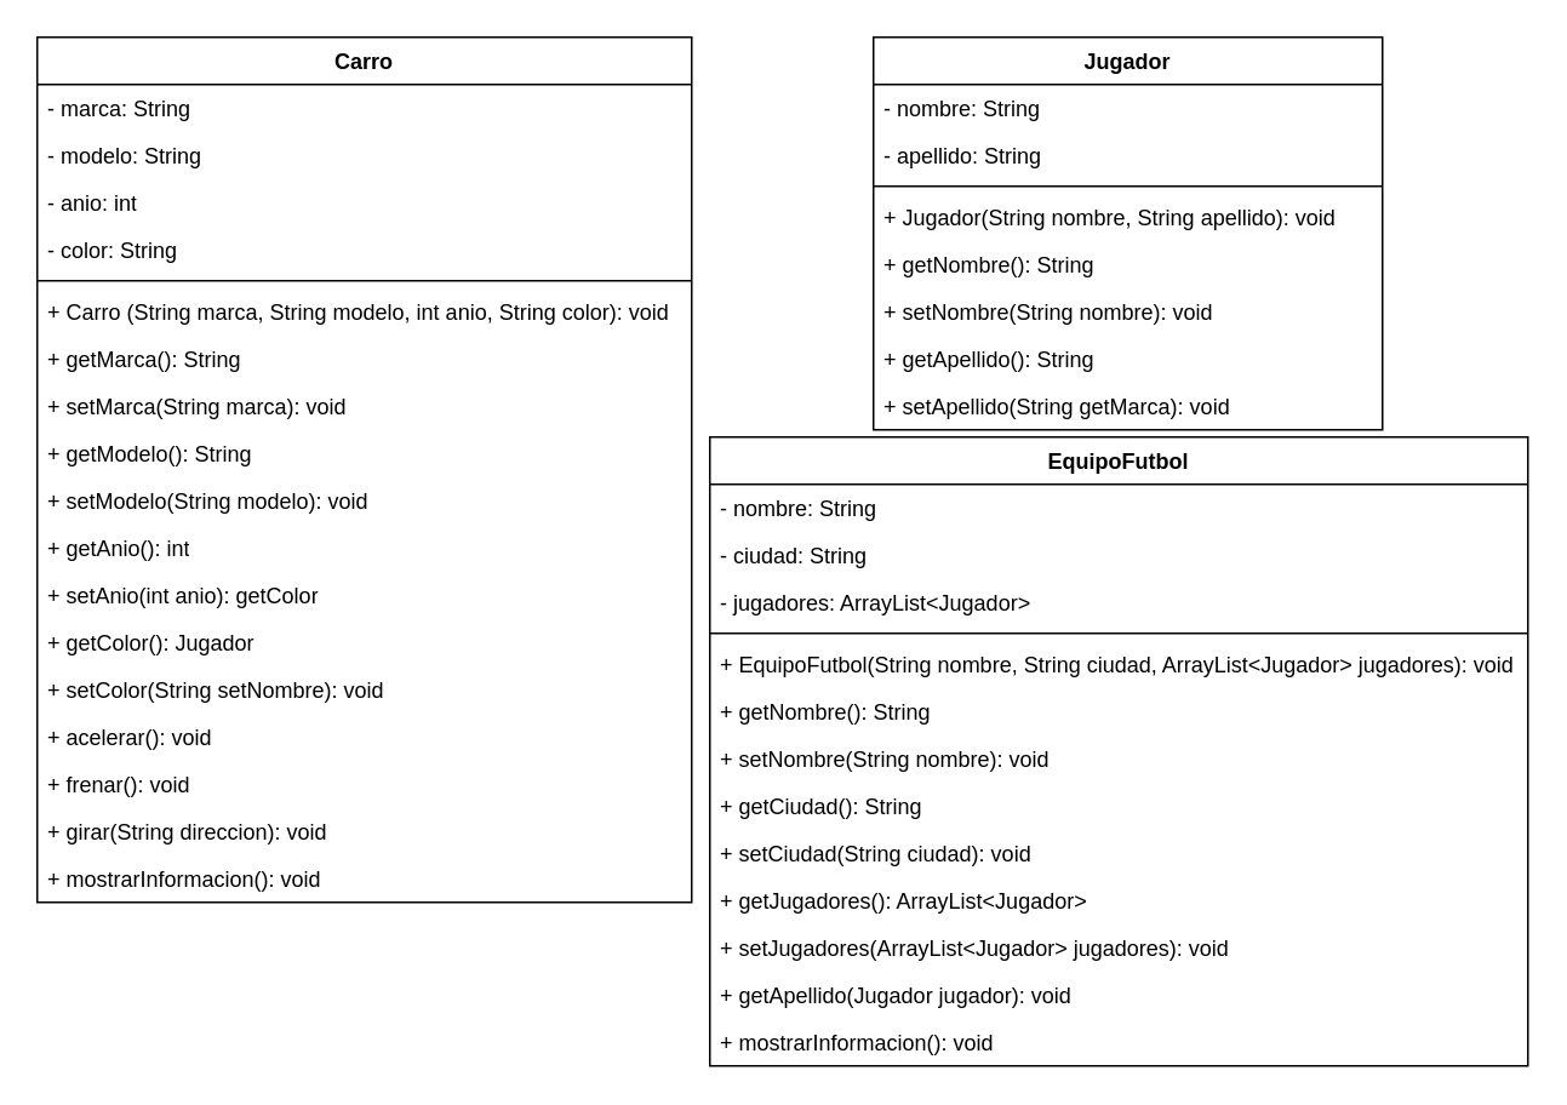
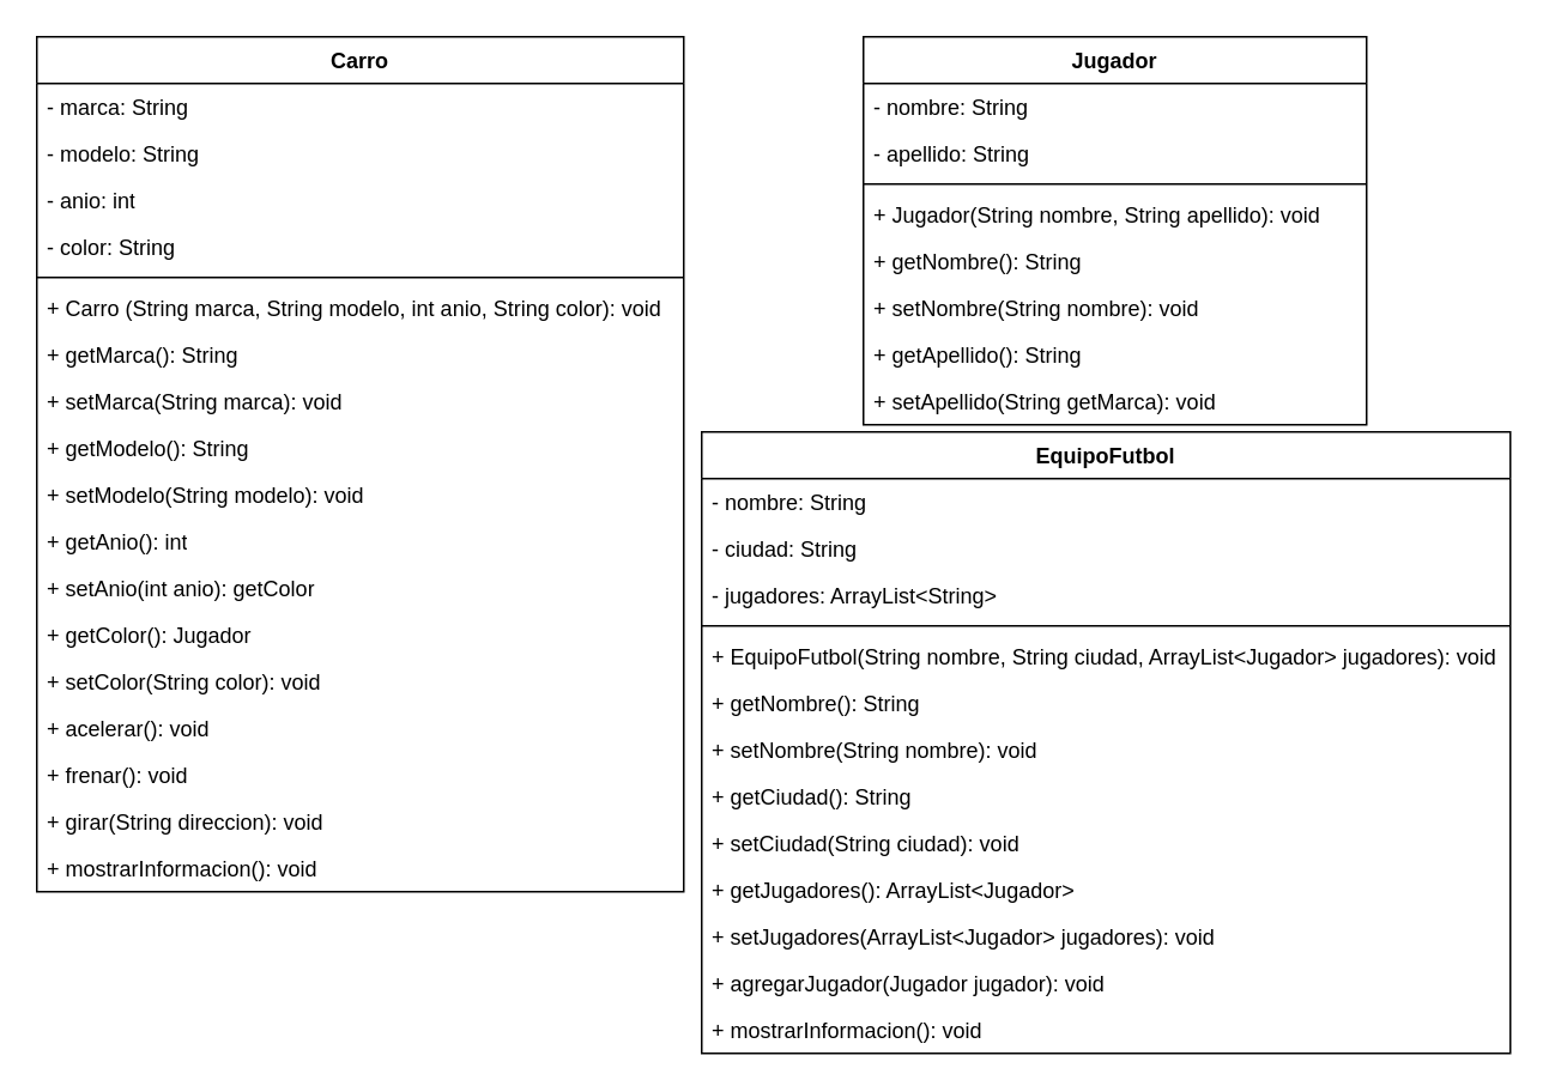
- <mxCell id="33" value="- jugadores: ArrayList&amp;lt;Jugador&amp;gt;" style="text;strokeColor=none;fillColor=none;align=left;verticalAlign=top;spacingLeft=4;spacingRight=4;overflow=hidden;rotatable=0;points=[[0,0.5],[1,0.5]];portConstraint=eastwest;whiteSpace=wrap;html=1;" vertex="1" parent="30"><mxGeometry y="78" width="450" height="26" as="geometry" /></mxCell>
+ <mxCell id="33" value="- jugadores: ArrayList&amp;lt;String&amp;gt;" style="text;strokeColor=none;fillColor=none;align=left;verticalAlign=top;spacingLeft=4;spacingRight=4;overflow=hidden;rotatable=0;points=[[0,0.5],[1,0.5]];portConstraint=eastwest;whiteSpace=wrap;html=1;" vertex="1" parent="30"><mxGeometry y="78" width="450" height="26" as="geometry" /></mxCell>
- <mxCell id="16" value="+ setColor(String setNombre): void" style="text;strokeColor=none;fillColor=none;align=left;verticalAlign=top;spacingLeft=4;spacingRight=4;overflow=hidden;rotatable=0;points=[[0,0.5],[1,0.5]];portConstraint=eastwest;whiteSpace=wrap;html=1;" vertex="1" parent="2"><mxGeometry y="346" width="360" height="26" as="geometry" /></mxCell>
+ <mxCell id="16" value="+ setColor(String color): void" style="text;strokeColor=none;fillColor=none;align=left;verticalAlign=top;spacingLeft=4;spacingRight=4;overflow=hidden;rotatable=0;points=[[0,0.5],[1,0.5]];portConstraint=eastwest;whiteSpace=wrap;html=1;" vertex="1" parent="2"><mxGeometry y="346" width="360" height="26" as="geometry" /></mxCell>
- <mxCell id="42" value="+ getApellido(Jugador jugador): void" style="text;strokeColor=none;fillColor=none;align=left;verticalAlign=top;spacingLeft=4;spacingRight=4;overflow=hidden;rotatable=0;points=[[0,0.5],[1,0.5]];portConstraint=eastwest;whiteSpace=wrap;html=1;" vertex="1" parent="30"><mxGeometry y="294" width="450" height="26" as="geometry" /></mxCell>
+ <mxCell id="42" value="+ agregarJugador(Jugador jugador): void" style="text;strokeColor=none;fillColor=none;align=left;verticalAlign=top;spacingLeft=4;spacingRight=4;overflow=hidden;rotatable=0;points=[[0,0.5],[1,0.5]];portConstraint=eastwest;whiteSpace=wrap;html=1;" vertex="1" parent="30"><mxGeometry y="294" width="450" height="26" as="geometry" /></mxCell>
